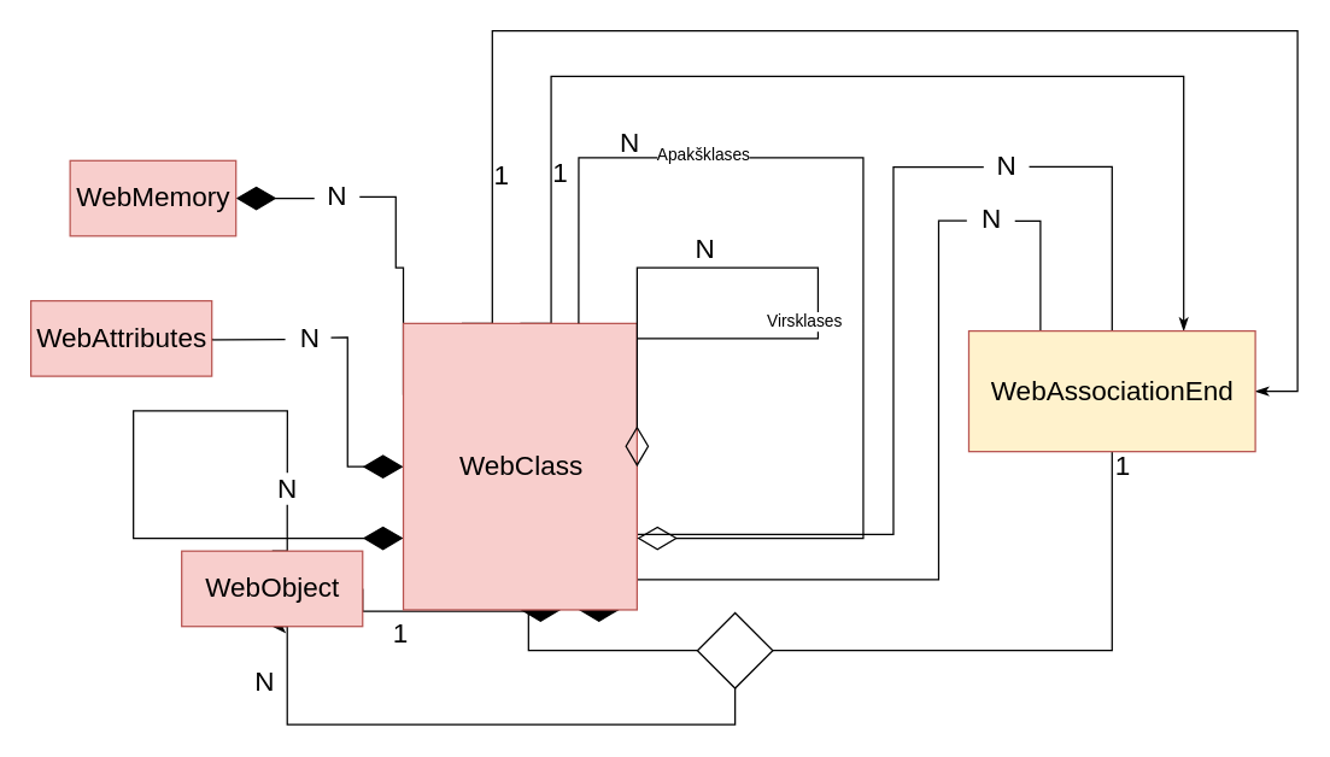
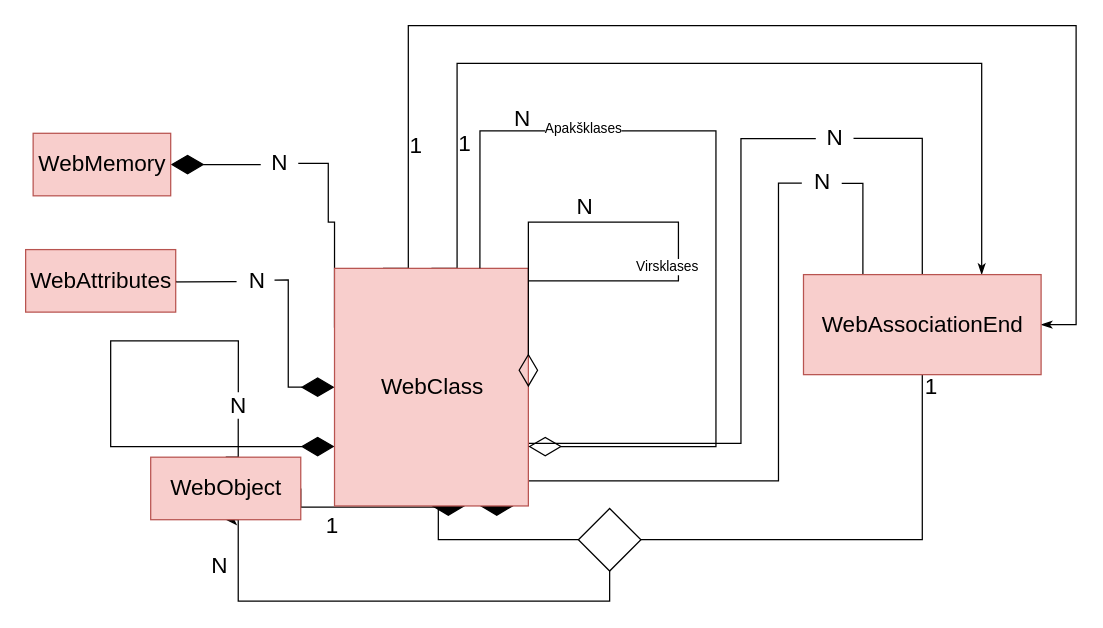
- <mxCell id="37" value="&lt;font style=&quot;font-size: 18px&quot;&gt;WebMemory&lt;/font&gt;" style="html=1;fillColor=#f8cecc;strokeColor=#b85450;" parent="1" vertex="1"><mxGeometry x="46" y="106" width="110" height="50" as="geometry" /></mxCell>
+ <mxCell id="37" value="&lt;font style=&quot;font-size: 18px&quot;&gt;WebMemory&lt;/font&gt;" style="html=1;fillColor=#f8cecc;strokeColor=#b85450;" parent="1" vertex="1"><mxGeometry x="26" y="106" width="110" height="50" as="geometry" /></mxCell>
- <mxCell id="30" value="&lt;font style=&quot;font-size: 18px&quot;&gt;WebAssociationEnd&lt;/font&gt;" style="html=1;fillColor=#fff2cc;strokeColor=#b85450;" parent="1" vertex="1"><mxGeometry x="642" y="219" width="190" height="80" as="geometry" /></mxCell>
+ <mxCell id="30" value="&lt;font style=&quot;font-size: 18px&quot;&gt;WebAssociationEnd&lt;/font&gt;" style="html=1;fillColor=#f8cecc;strokeColor=#b85450;" parent="1" vertex="1"><mxGeometry x="642" y="219" width="190" height="80" as="geometry" /></mxCell>
